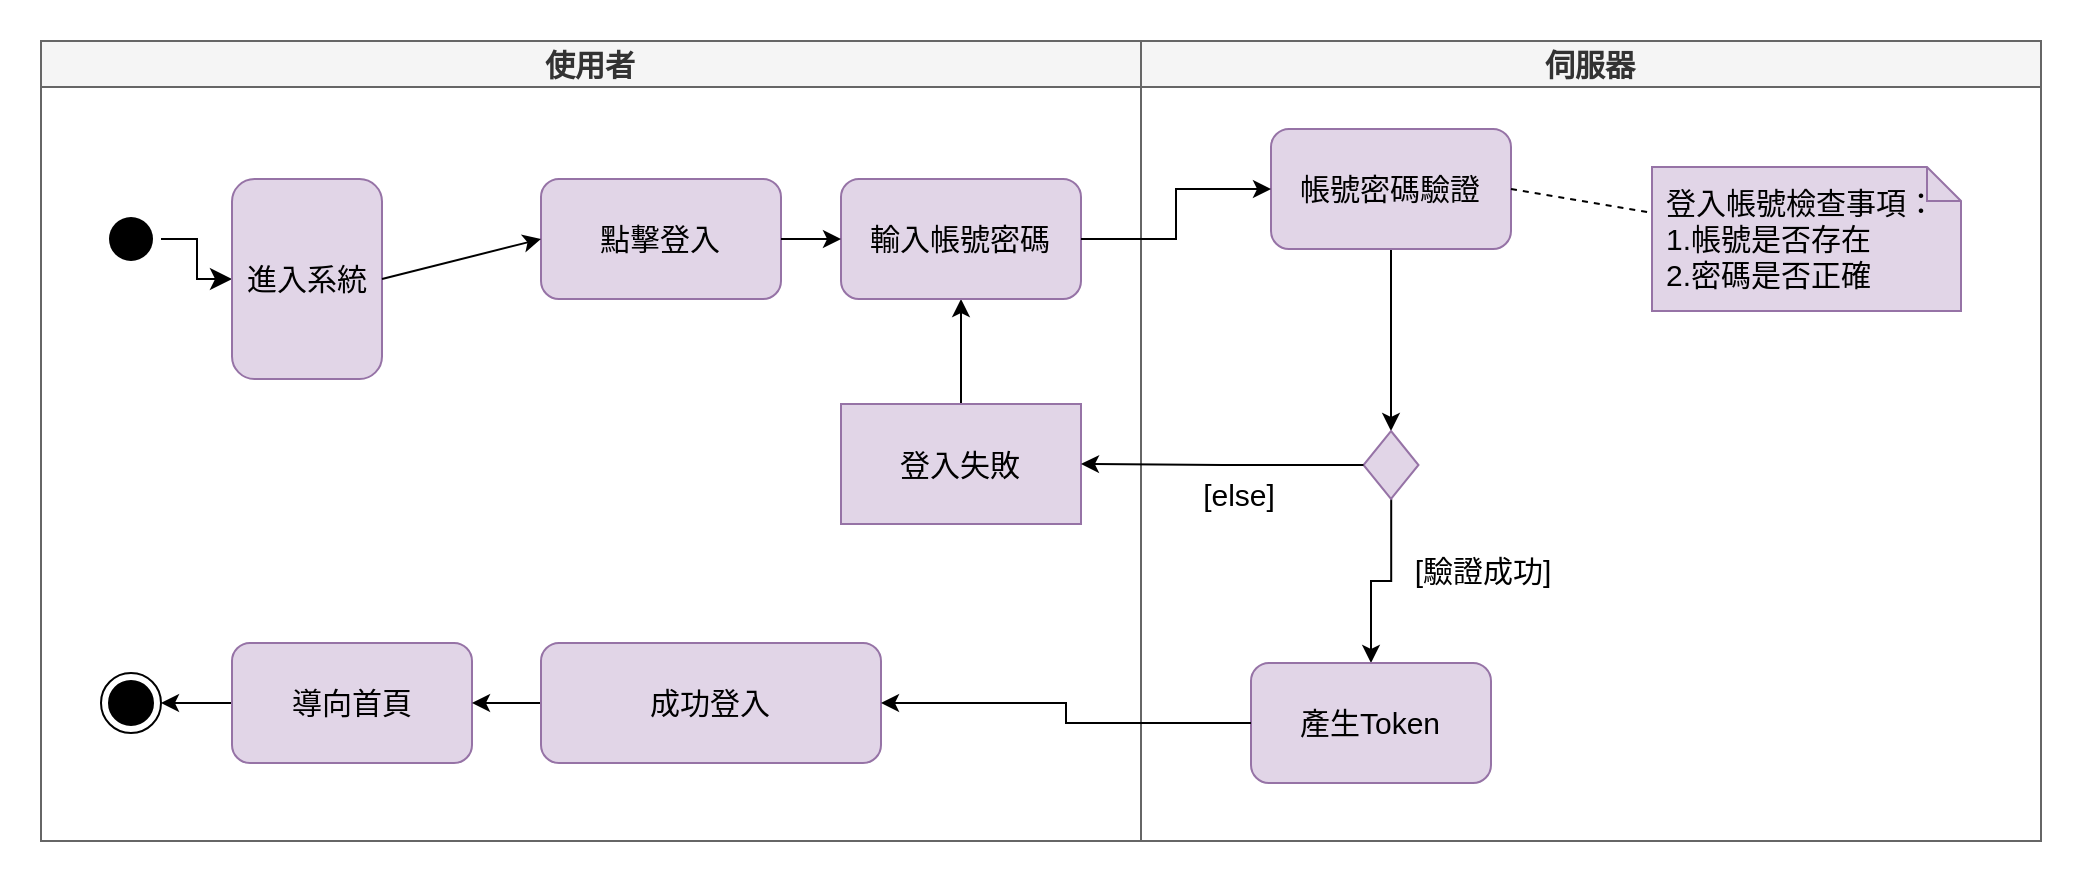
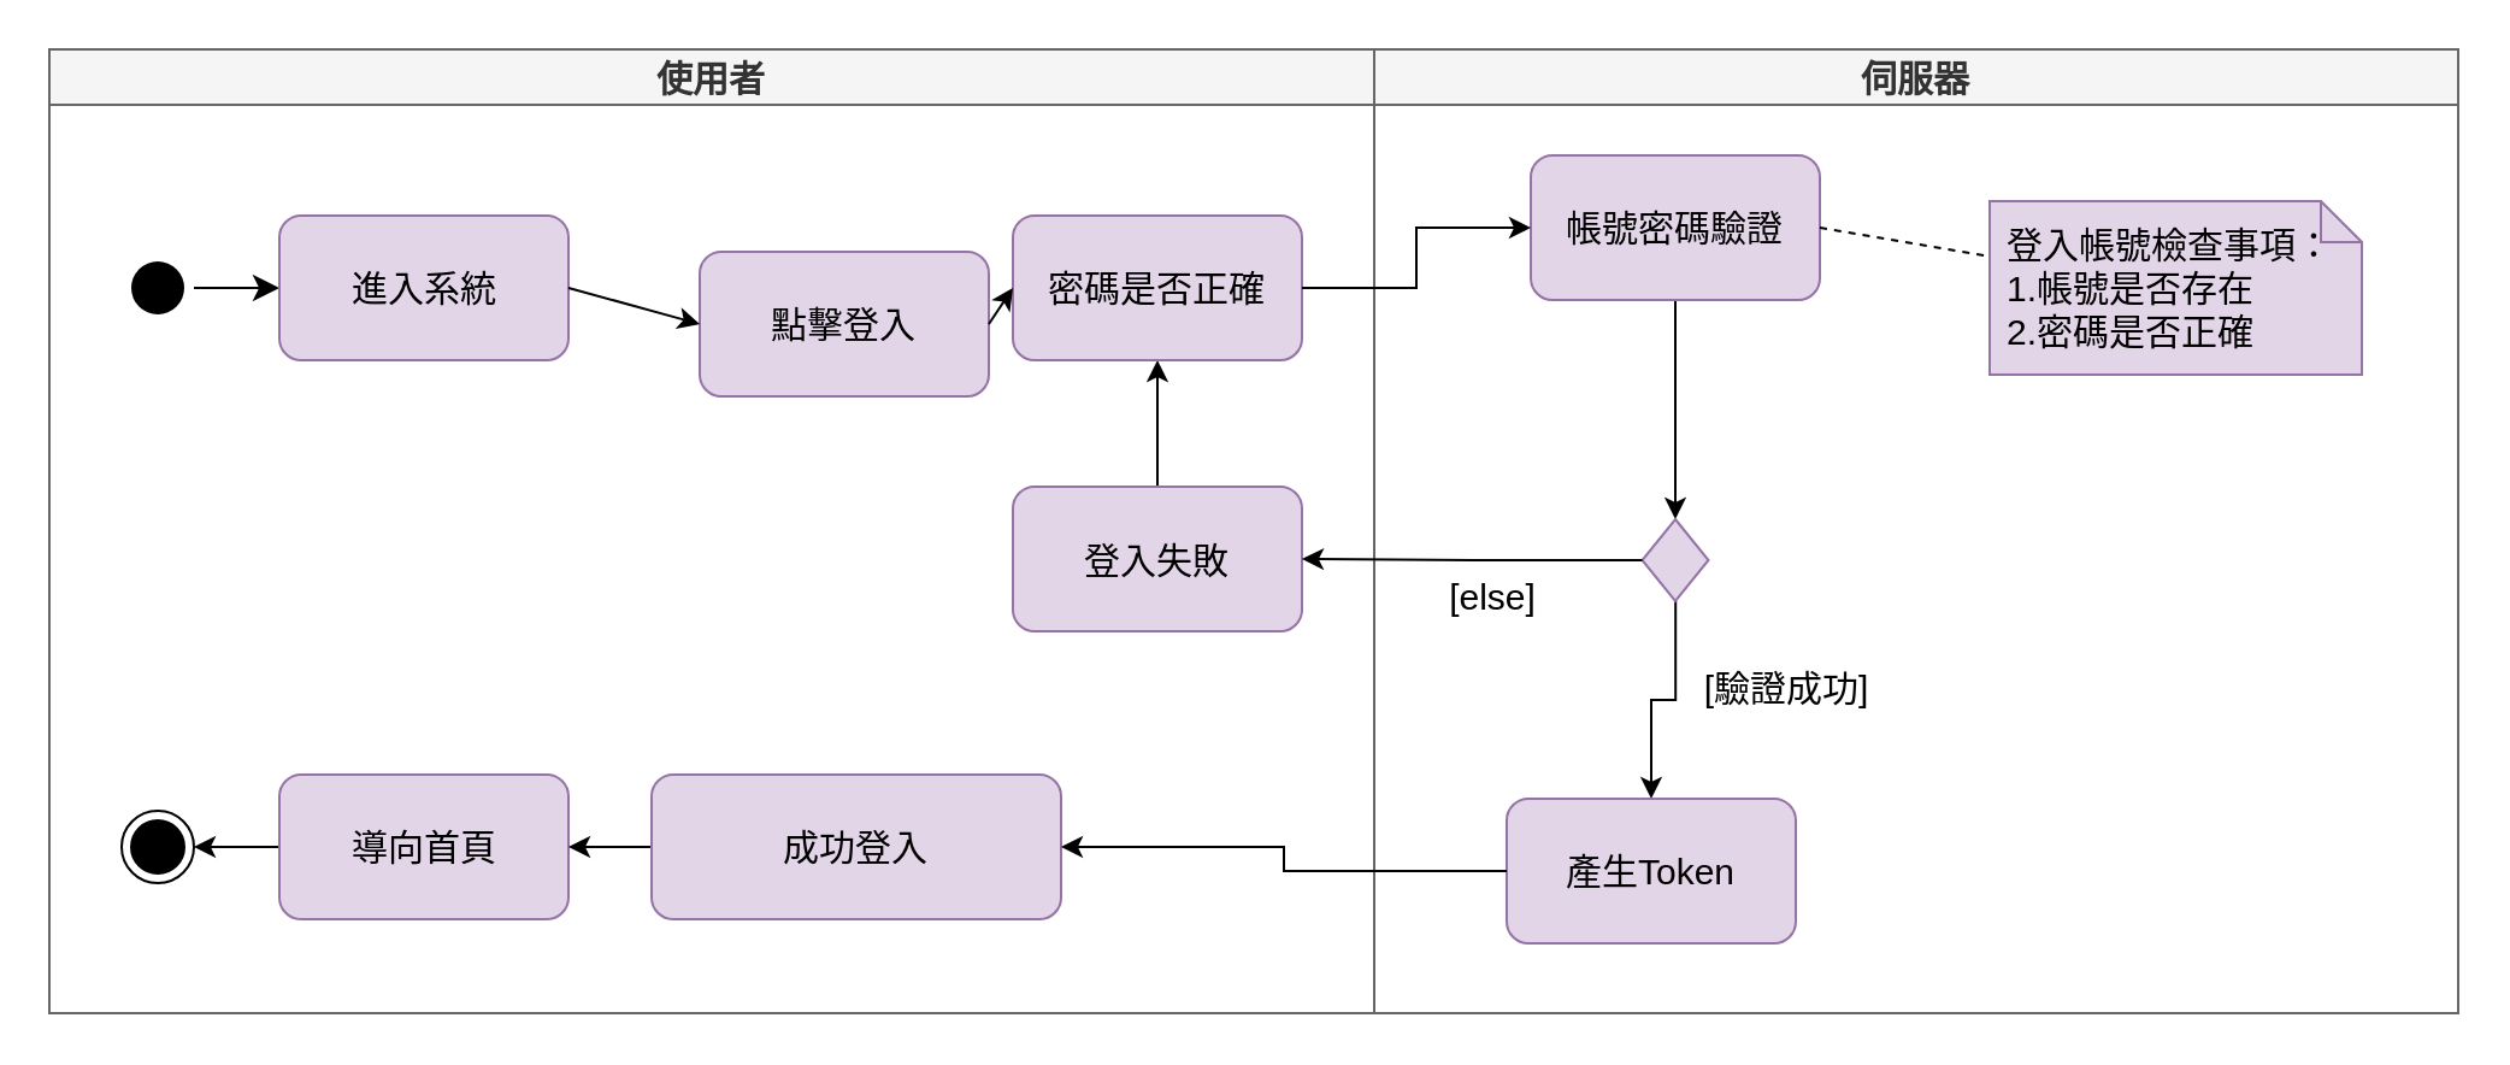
- <mxCell id="6" value="&lt;span style=&quot;text-wrap-mode: nowrap;&quot;&gt;點擊登入&lt;/span&gt;" style="rounded=1;whiteSpace=wrap;html=1;fillColor=#e1d5e7;strokeColor=#9673a6;fontSize=15;" vertex="1" parent="2"><mxGeometry x="250" y="69" width="120" height="60" as="geometry" /></mxCell>
+ <mxCell id="6" value="&lt;span style=&quot;text-wrap-mode: nowrap;&quot;&gt;點擊登入&lt;/span&gt;" style="rounded=1;whiteSpace=wrap;html=1;fillColor=#e1d5e7;strokeColor=#9673a6;fontSize=15;" vertex="1" parent="2"><mxGeometry x="270" y="84" width="120" height="60" as="geometry" /></mxCell>
- <mxCell id="15" value="&lt;span style=&quot;text-wrap-mode: nowrap;&quot;&gt;輸入帳號密碼&lt;/span&gt;" style="rounded=1;whiteSpace=wrap;html=1;fillColor=#e1d5e7;strokeColor=#9673a6;fontSize=15;" vertex="1" parent="2"><mxGeometry x="400" y="69" width="120" height="60" as="geometry" /></mxCell>
+ <mxCell id="15" value="&lt;span style=&quot;text-wrap-mode: nowrap;&quot;&gt;密碼是否正確&lt;/span&gt;" style="rounded=1;whiteSpace=wrap;html=1;fillColor=#e1d5e7;strokeColor=#9673a6;fontSize=15;" vertex="1" parent="2"><mxGeometry x="400" y="69" width="120" height="60" as="geometry" /></mxCell>
- <mxCell id="5" value="&lt;span style=&quot;text-wrap-mode: nowrap;&quot;&gt;進入系統&lt;/span&gt;" style="rounded=1;whiteSpace=wrap;html=1;fillColor=#e1d5e7;strokeColor=#9673a6;fontSize=15;" vertex="1" parent="2"><mxGeometry x="95.5" y="69" width="75" height="100" as="geometry" /></mxCell>
+ <mxCell id="5" value="&lt;span style=&quot;text-wrap-mode: nowrap;&quot;&gt;進入系統&lt;/span&gt;" style="rounded=1;whiteSpace=wrap;html=1;fillColor=#e1d5e7;strokeColor=#9673a6;fontSize=15;" vertex="1" parent="2"><mxGeometry x="95.5" y="69" width="120" height="60" as="geometry" /></mxCell>
- <mxCell id="12" value="&lt;span style=&quot;text-wrap-mode: nowrap;&quot;&gt;登入失敗&lt;/span&gt;" style="whiteSpace=wrap;html=1;fillColor=#e1d5e7;strokeColor=#9673a6;fontSize=15;rounded=0;" vertex="1" parent="2"><mxGeometry x="400" y="181.5" width="120" height="60" as="geometry" /></mxCell>
+ <mxCell id="12" value="&lt;span style=&quot;text-wrap-mode: nowrap;&quot;&gt;登入失敗&lt;/span&gt;" style="rounded=1;whiteSpace=wrap;html=1;fillColor=#e1d5e7;strokeColor=#9673a6;fontSize=15;" vertex="1" parent="2"><mxGeometry x="400" y="181.5" width="120" height="60" as="geometry" /></mxCell>
